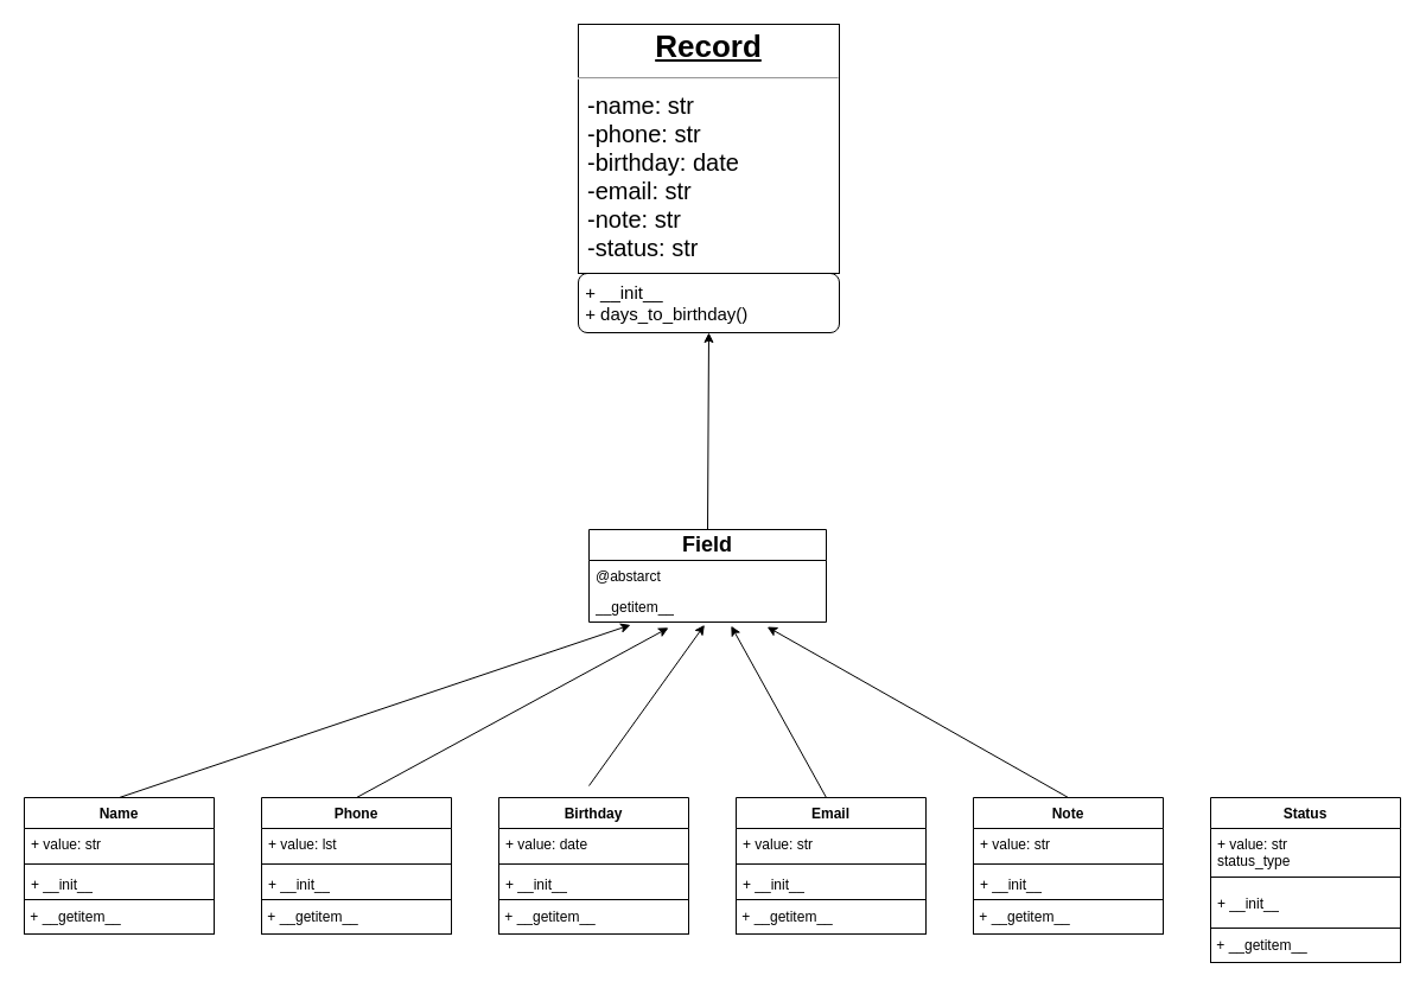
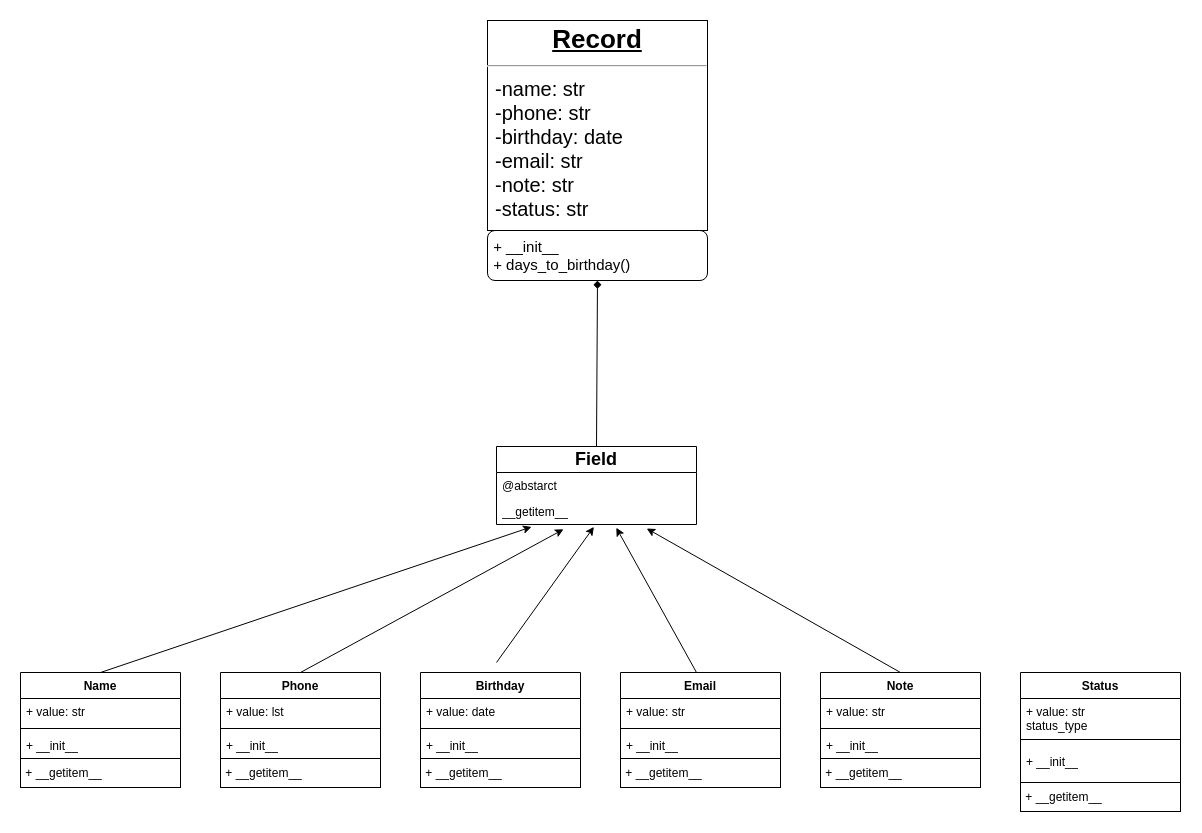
- <mxCell id="42" value="" style="endArrow=classic;html=1;rounded=0;entryX=0.5;entryY=1;entryDx=0;entryDy=0;exitX=0.5;exitY=0;exitDx=0;exitDy=0;" edge="1" parent="1" source="2" target="40"><mxGeometry width="50" height="50" relative="1" as="geometry"><mxPoint x="640" y="431" as="sourcePoint" /><mxPoint x="560" y="286" as="targetPoint" /></mxGeometry></mxCell>
+ <mxCell id="42" value="" style="endArrow=diamond;html=1;rounded=0;entryX=0.5;entryY=1;entryDx=0;entryDy=0;exitX=0.5;exitY=0;exitDx=0;exitDy=0;" edge="1" parent="1" source="2" target="40"><mxGeometry width="50" height="50" relative="1" as="geometry"><mxPoint x="640" y="431" as="sourcePoint" /><mxPoint x="560" y="286" as="targetPoint" /></mxGeometry></mxCell>
